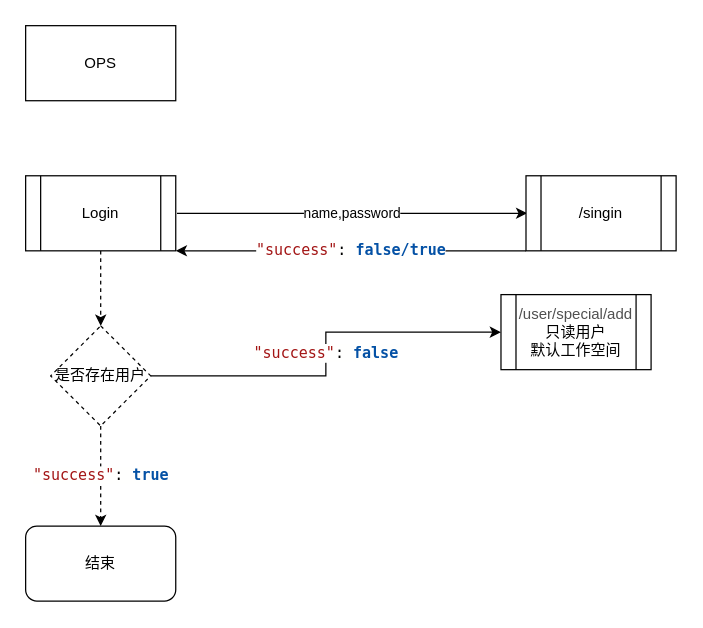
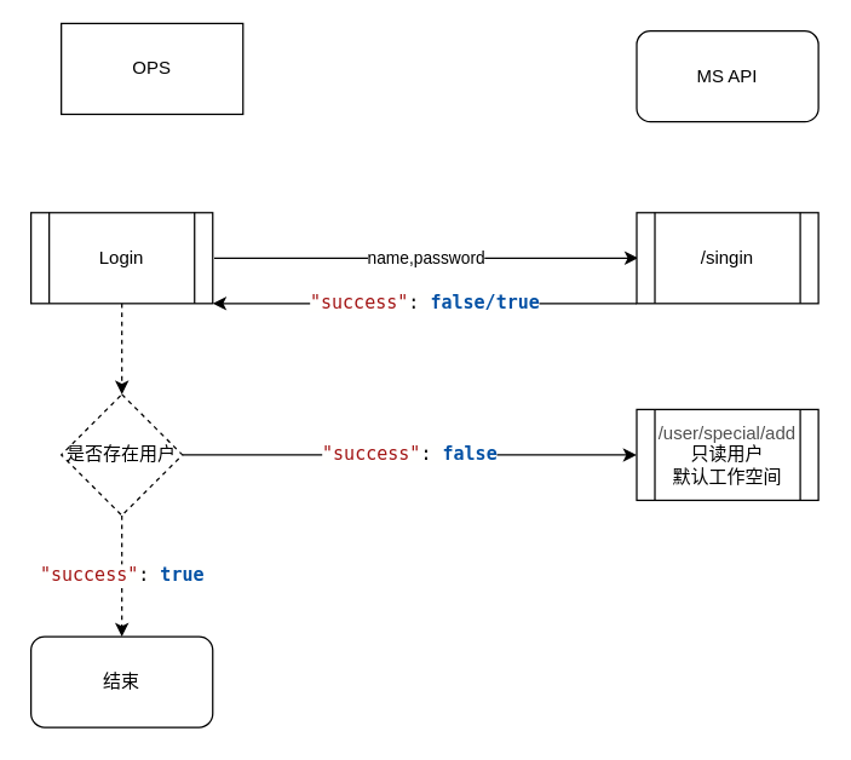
- <mxCell id="2" value="OPS" style="rounded=0;whiteSpace=wrap;html=1;" vertex="1" parent="1"><mxGeometry x="20" y="20" width="120" height="60" as="geometry" /></mxCell>
+ <mxCell id="2" value="OPS" style="rounded=0;whiteSpace=wrap;html=1;" vertex="1" parent="1"><mxGeometry x="40" y="15" width="120" height="60" as="geometry" /></mxCell>
+ <mxCell id="3" value="MS API" style="rounded=1;whiteSpace=wrap;html=1;" vertex="1" parent="1"><mxGeometry x="420" y="20" width="120" height="60" as="geometry" /></mxCell>
- <mxCell id="11" value="&lt;span style=&quot;color: rgb(80 , 80 , 80) ; font-family: &amp;#34;opensans&amp;#34; , &amp;#34;helvetica&amp;#34; , &amp;#34;arial&amp;#34; , sans-serif ; text-align: left ; background-color: rgb(255 , 255 , 255)&quot;&gt;/user/special/add&lt;/span&gt;&lt;br&gt;只读用户&lt;br&gt;默认工作空间" style="shape=process;whiteSpace=wrap;html=1;backgroundOutline=1;" vertex="1" parent="1"><mxGeometry x="400" y="235" width="120" height="60" as="geometry" /></mxCell>
+ <mxCell id="11" value="&lt;span style=&quot;color: rgb(80 , 80 , 80) ; font-family: &amp;#34;opensans&amp;#34; , &amp;#34;helvetica&amp;#34; , &amp;#34;arial&amp;#34; , sans-serif ; text-align: left ; background-color: rgb(255 , 255 , 255)&quot;&gt;/user/special/add&lt;/span&gt;&lt;br&gt;只读用户&lt;br&gt;默认工作空间" style="shape=process;whiteSpace=wrap;html=1;backgroundOutline=1;" vertex="1" parent="1"><mxGeometry x="420" y="270" width="120" height="60" as="geometry" /></mxCell>
